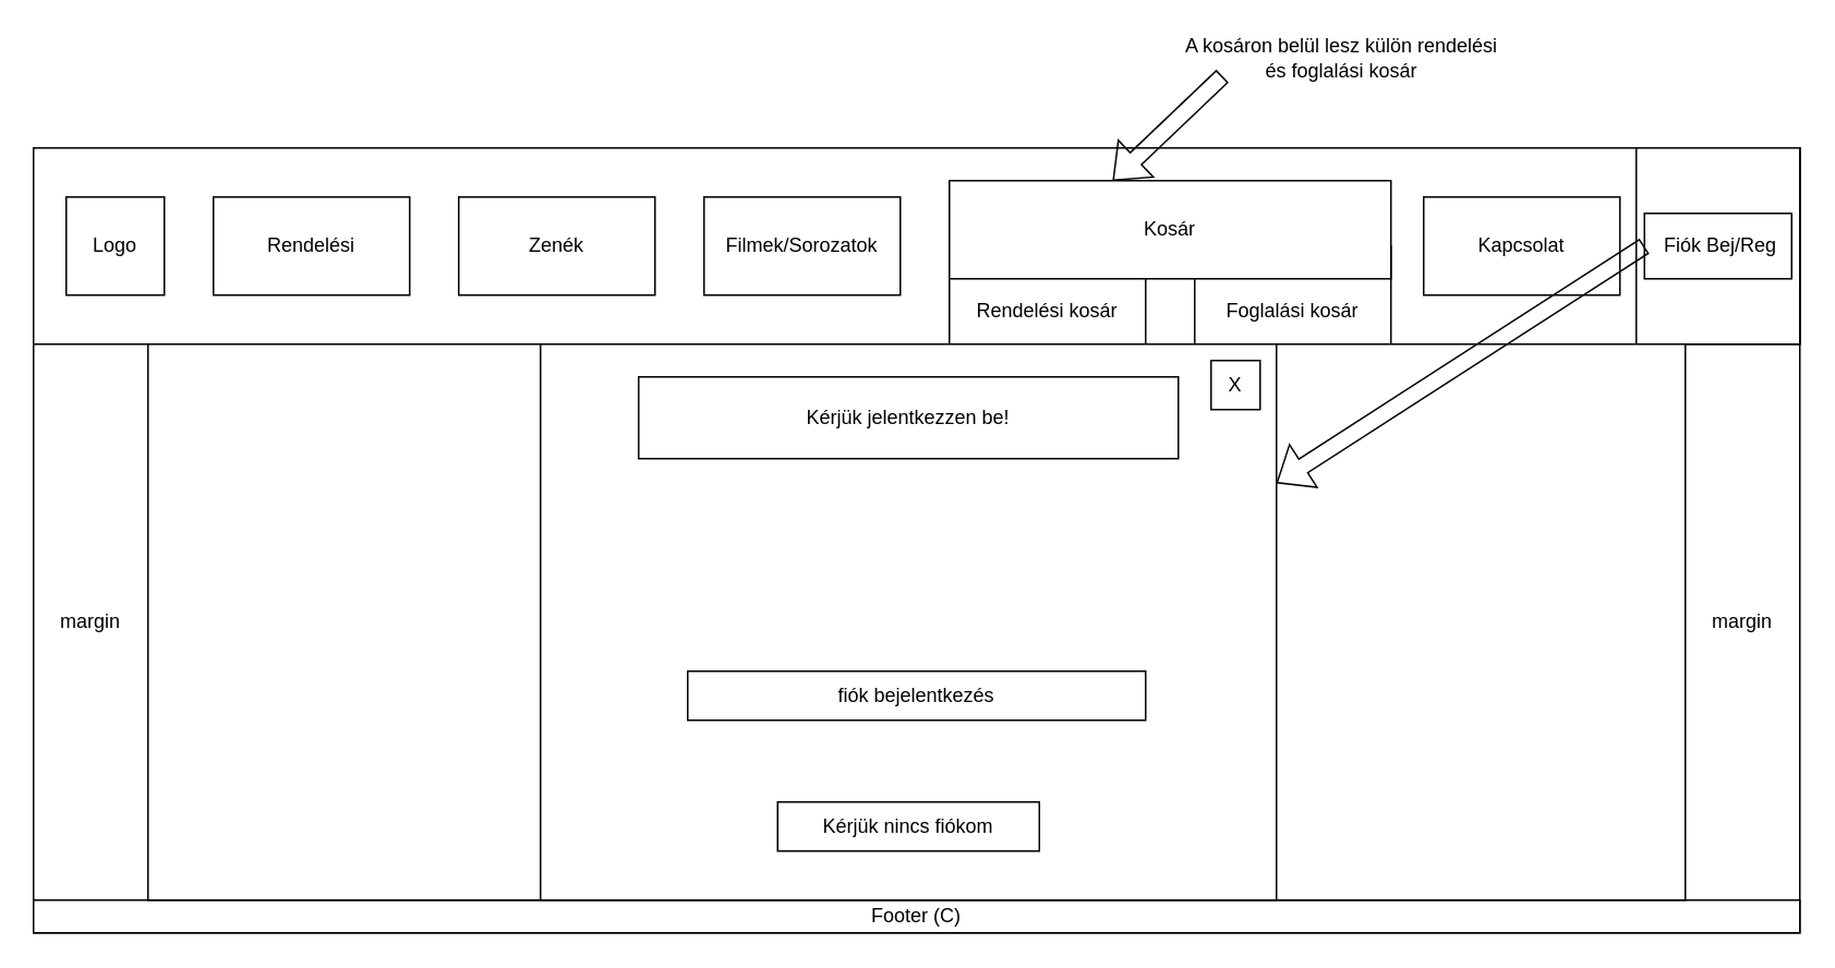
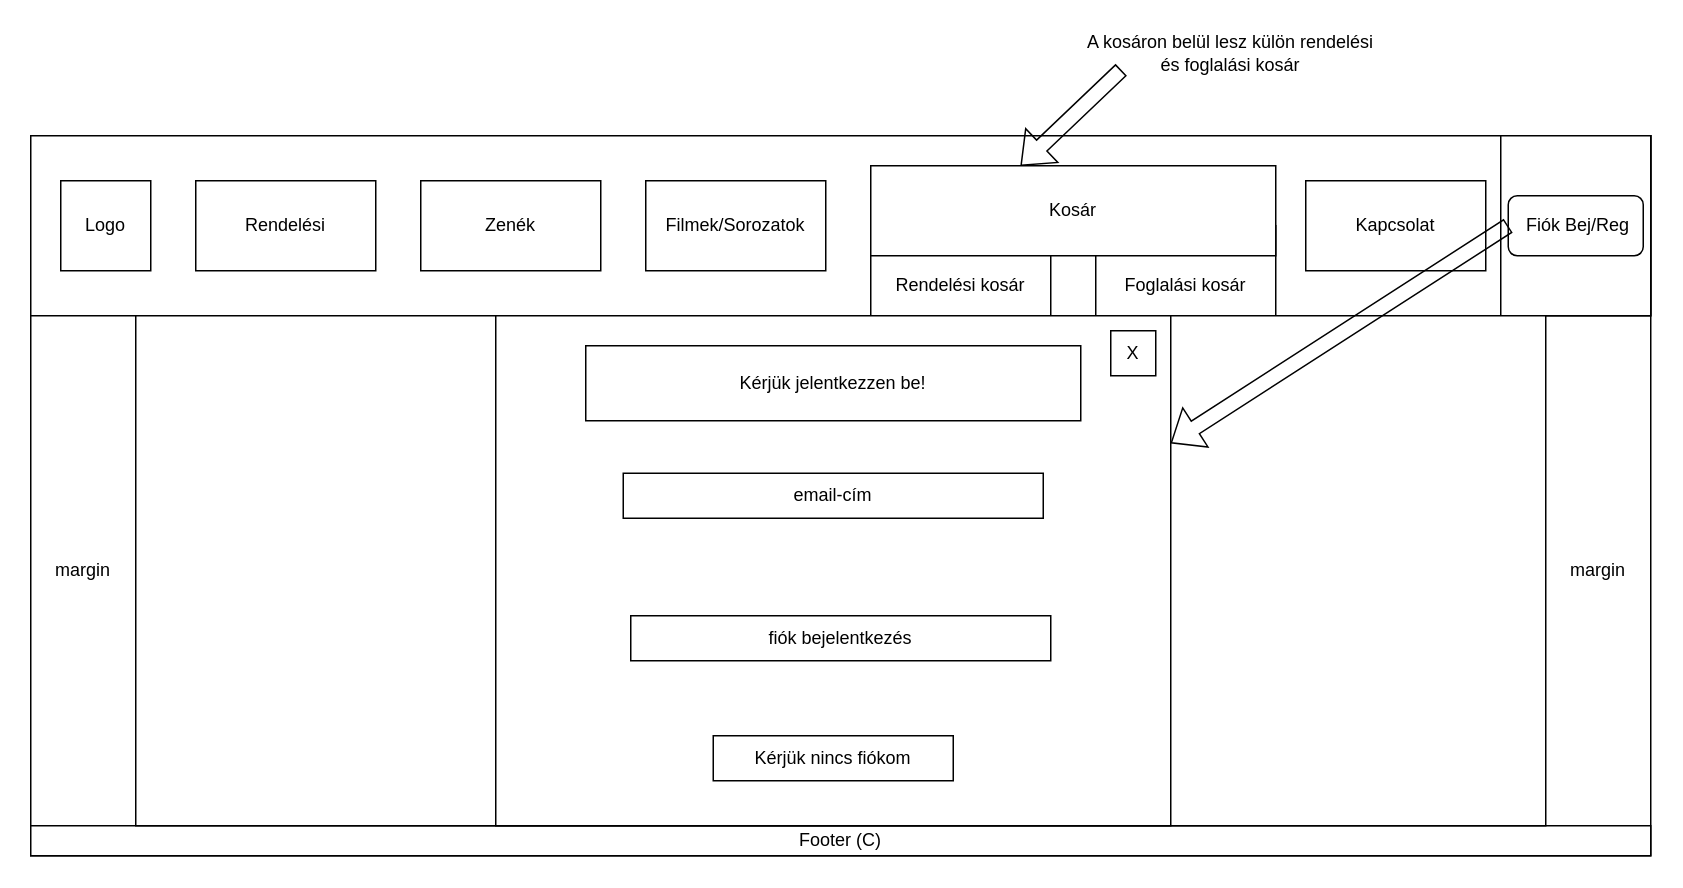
- <mxCell id="26" value="&amp;nbsp;Fiók Bej/Reg" style="rounded=0;whiteSpace=wrap;html=1;" vertex="1" parent="1"><mxGeometry x="1005" y="130" width="90" height="40" as="geometry" /></mxCell>
+ <mxCell id="26" value="&amp;nbsp;Fiók Bej/Reg" style="whiteSpace=wrap;html=1;rounded=1;" vertex="1" parent="1"><mxGeometry x="1005" y="130" width="90" height="40" as="geometry" /></mxCell>
+ <mxCell id="31" value="email-cím" style="rounded=0;whiteSpace=wrap;html=1;" vertex="1" parent="1"><mxGeometry x="415" y="315" width="280" height="30" as="geometry" /></mxCell>
